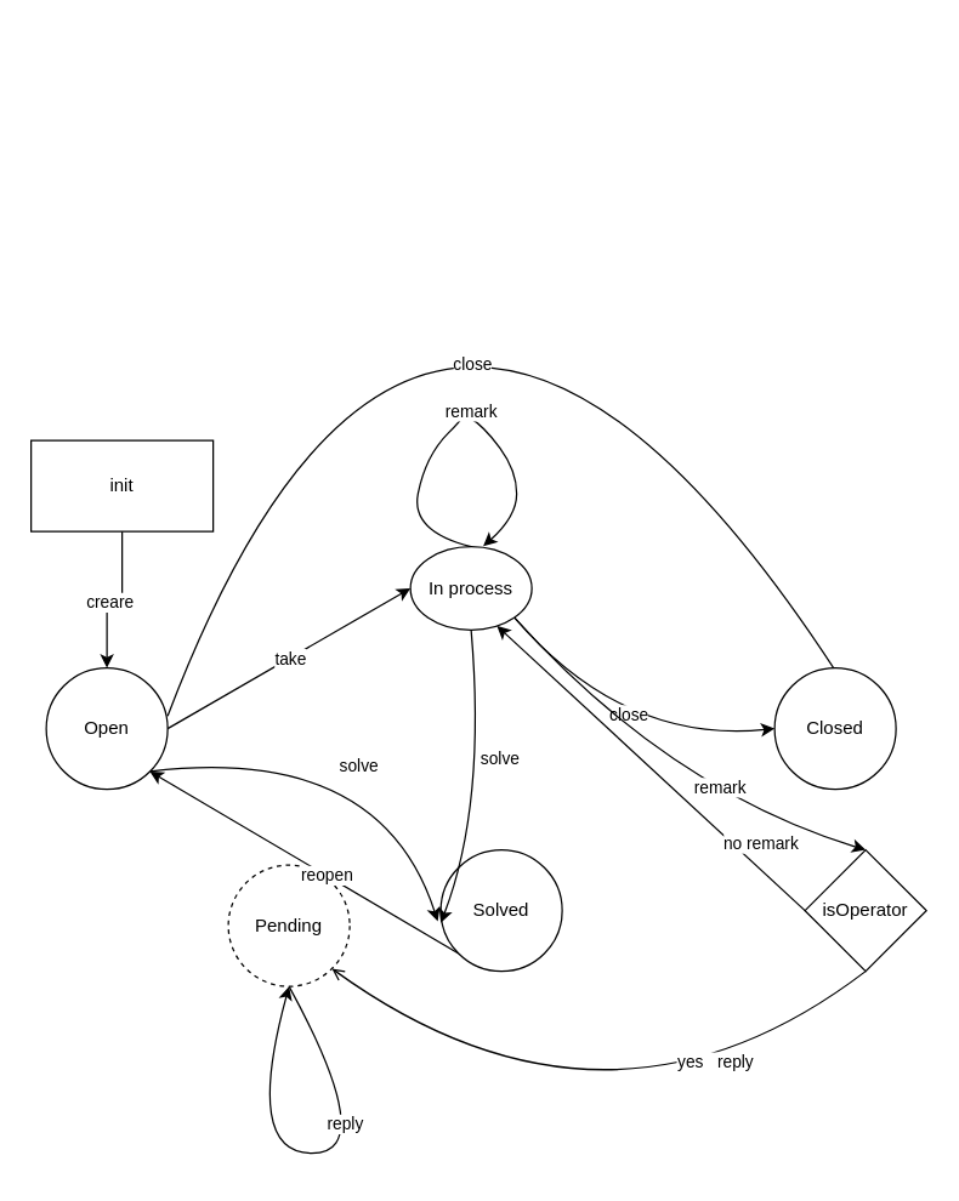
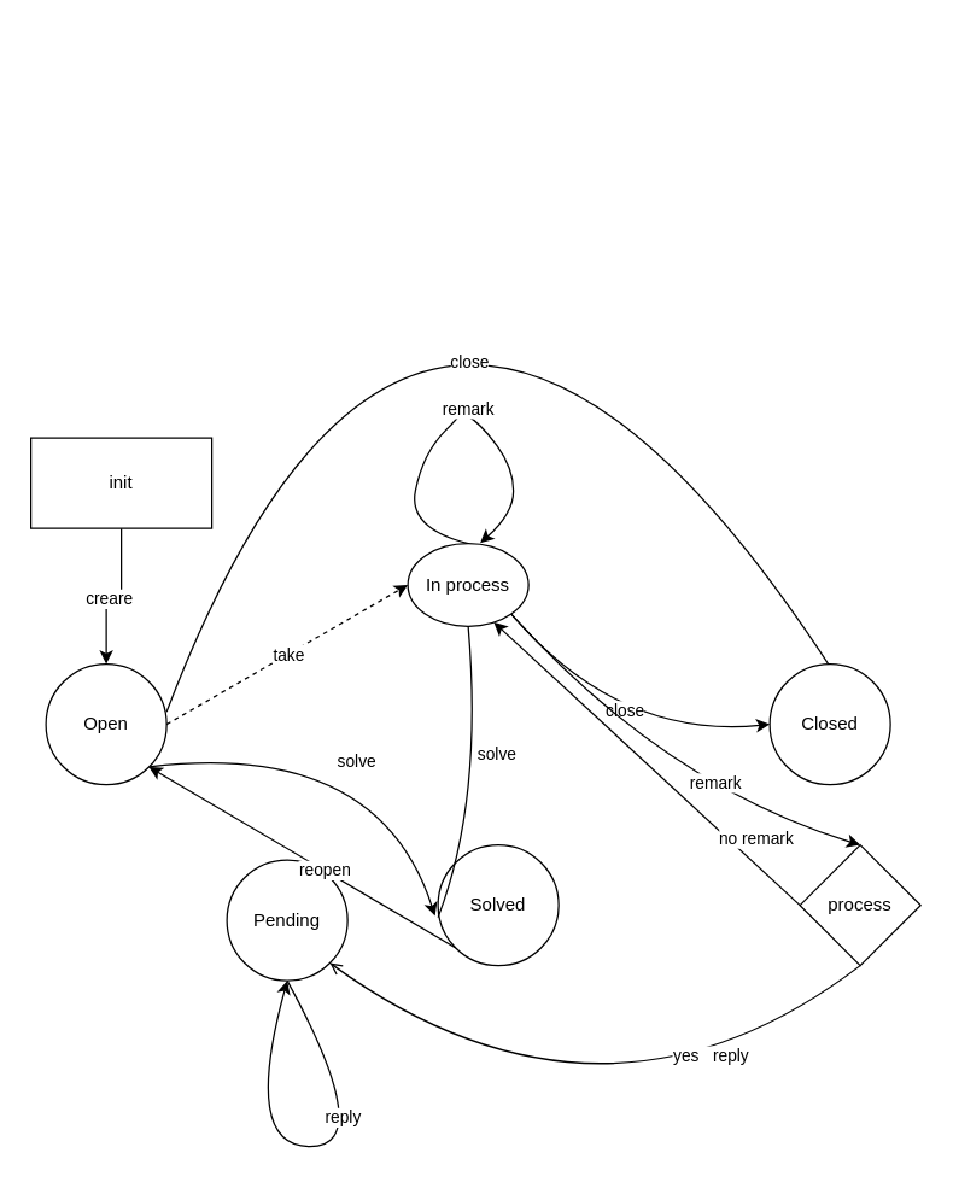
- <mxCell id="26" value="" style="endArrow=classic;html=1;rounded=0;entryX=0;entryY=0.5;entryDx=0;entryDy=0;exitX=1;exitY=0.5;exitDx=0;exitDy=0;" edge="1" parent="1" source="6" target="22"><mxGeometry width="50" height="50" relative="1" as="geometry"><mxPoint x="300" y="550" as="sourcePoint" /><mxPoint x="350" y="500" as="targetPoint" /></mxGeometry></mxCell>
+ <mxCell id="26" value="" style="endArrow=classic;html=1;rounded=0;entryX=0;entryY=0.5;entryDx=0;entryDy=0;exitX=1;exitY=0.5;exitDx=0;exitDy=0;dashed=1;" edge="1" parent="1" source="6" target="22"><mxGeometry width="50" height="50" relative="1" as="geometry"><mxPoint x="300" y="550" as="sourcePoint" /><mxPoint x="350" y="500" as="targetPoint" /></mxGeometry></mxCell>
- <mxCell id="16" style="edgeStyle=none;curved=1;orthogonalLoop=1;jettySize=auto;html=1;exitX=0.5;exitY=1;exitDx=0;exitDy=0;entryX=0;entryY=0.6;entryDx=0;entryDy=0;entryPerimeter=0;" edge="1" parent="1" source="22" target="13"><mxGeometry relative="1" as="geometry"><Array as="points"><mxPoint x="320" y="530" /></Array></mxGeometry></mxCell>
+ <mxCell id="16" style="edgeStyle=none;curved=1;orthogonalLoop=1;jettySize=auto;html=1;exitX=0.5;exitY=1;exitDx=0;exitDy=0;entryX=0;entryY=0.6;entryDx=0;entryDy=0;entryPerimeter=0;endArrow=none;" edge="1" parent="1" source="22" target="13"><mxGeometry relative="1" as="geometry"><Array as="points"><mxPoint x="320" y="530" /></Array></mxGeometry></mxCell>
- <mxCell id="32" value="isOperator" style="rhombus;whiteSpace=wrap;html=1;" vertex="1" parent="1"><mxGeometry x="530" y="560" width="80" height="80" as="geometry" /></mxCell>
+ <mxCell id="32" value="process" style="rhombus;whiteSpace=wrap;html=1;" vertex="1" parent="1"><mxGeometry x="530" y="560" width="80" height="80" as="geometry" /></mxCell>
- <mxCell id="9" value="Pending" style="ellipse;whiteSpace=wrap;html=1;aspect=fixed;dashed=1;" vertex="1" parent="1"><mxGeometry x="150" y="570" width="80" height="80" as="geometry" /></mxCell>
+ <mxCell id="9" value="Pending" style="ellipse;whiteSpace=wrap;html=1;aspect=fixed;" vertex="1" parent="1"><mxGeometry x="150" y="570" width="80" height="80" as="geometry" /></mxCell>
